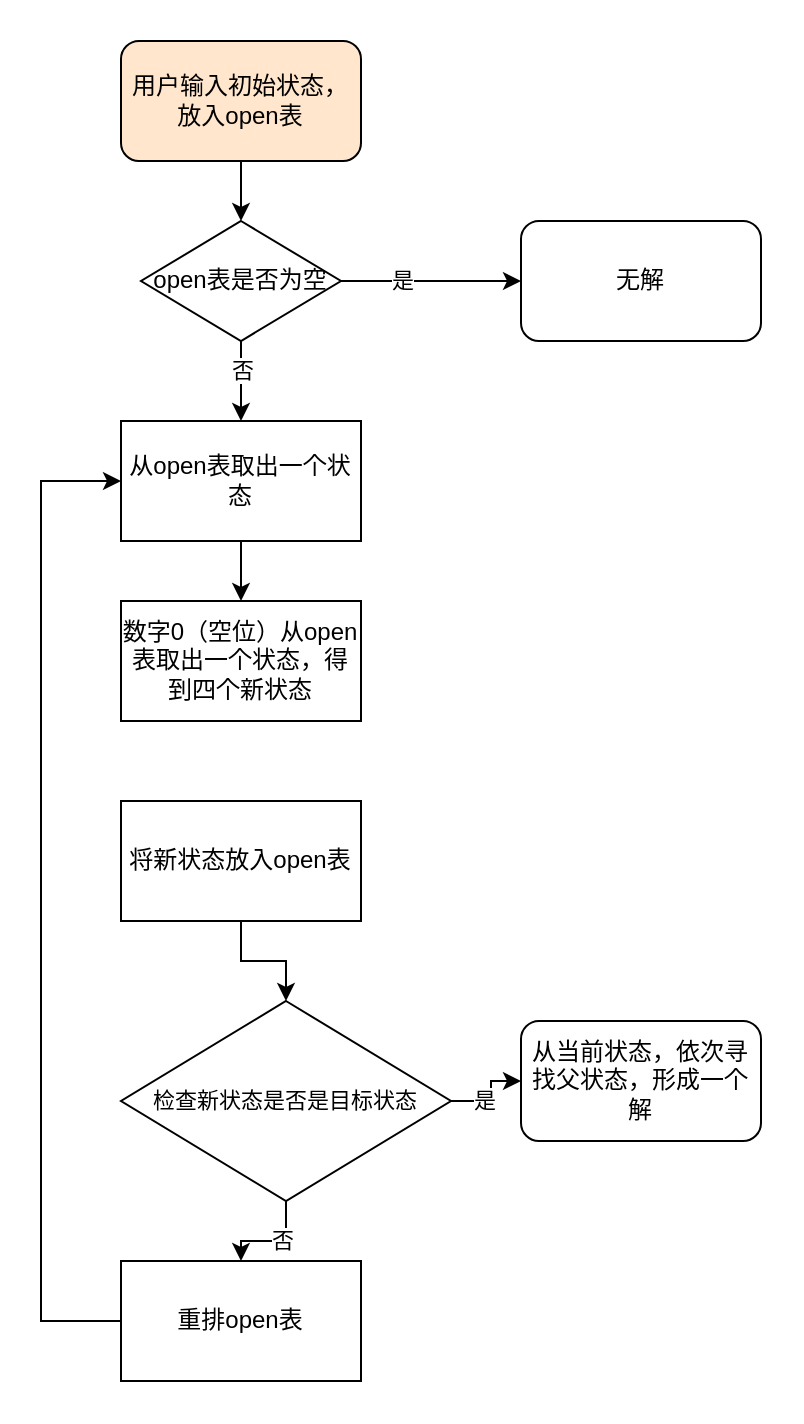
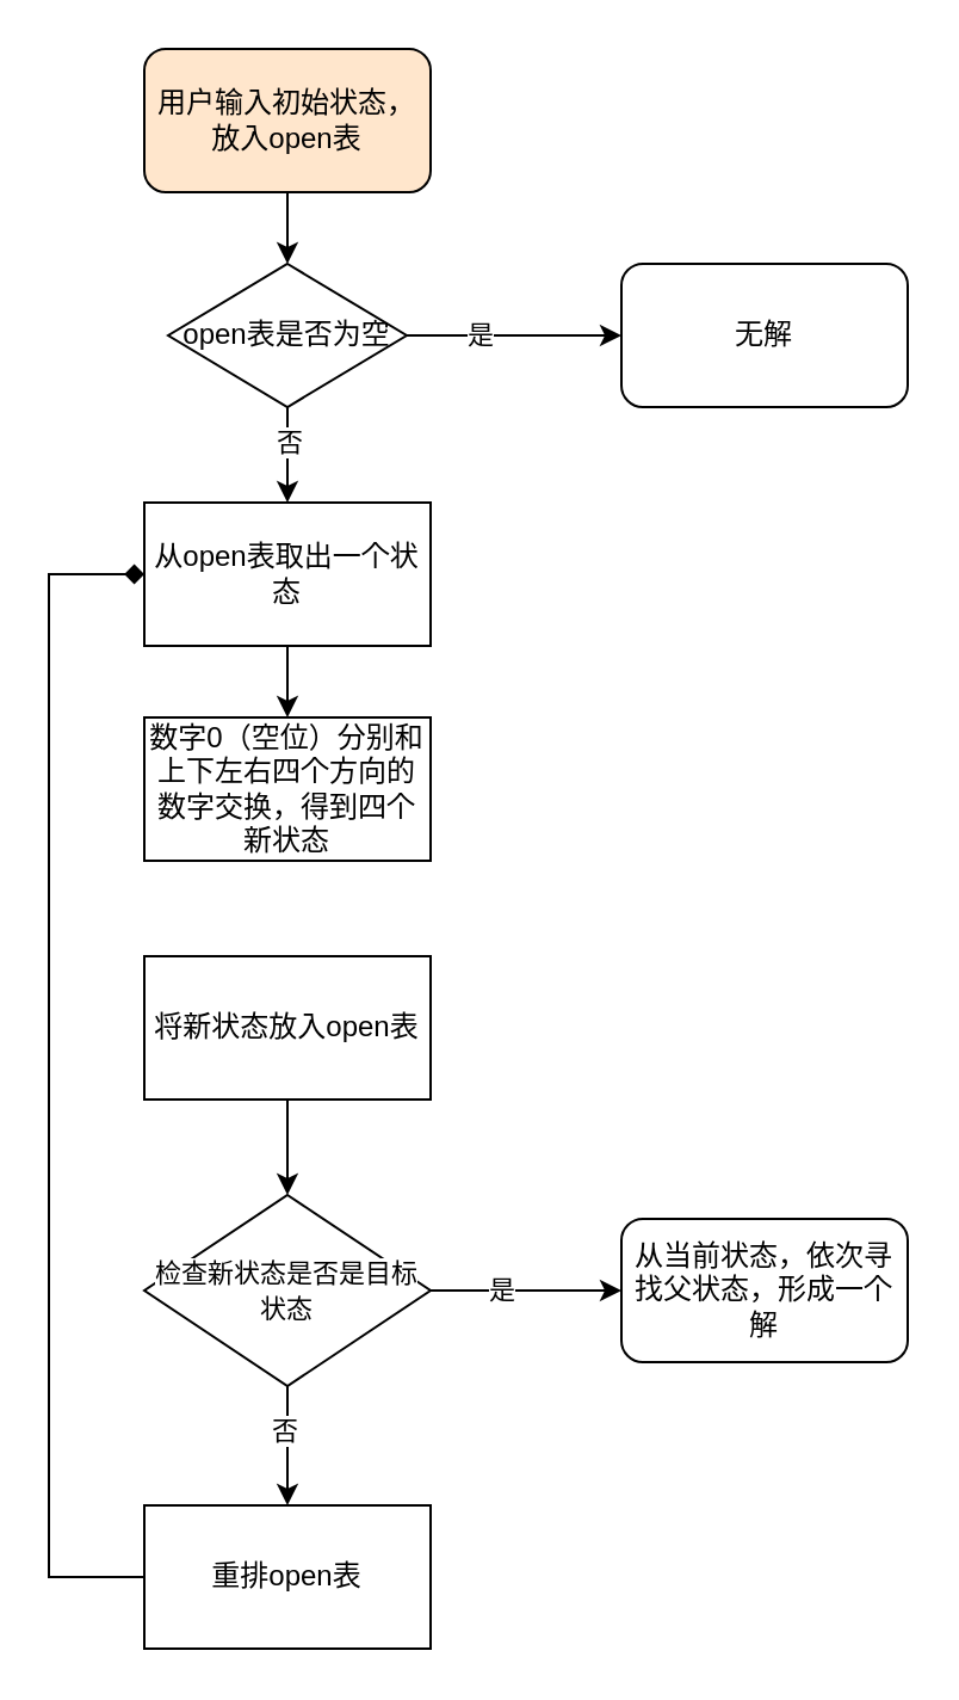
- <mxCell id="15" style="edgeStyle=orthogonalEdgeStyle;rounded=0;orthogonalLoop=1;jettySize=auto;html=1;entryX=0;entryY=0.5;entryDx=0;entryDy=0;" edge="1" parent="1" source="16" target="14"><mxGeometry relative="1" as="geometry"><Array as="points"><mxPoint x="20" y="660" /><mxPoint x="20" y="240" /></Array></mxGeometry></mxCell>
+ <mxCell id="15" style="edgeStyle=orthogonalEdgeStyle;rounded=0;orthogonalLoop=1;jettySize=auto;html=1;entryX=0;entryY=0.5;entryDx=0;entryDy=0;endArrow=diamond;" edge="1" parent="1" source="16" target="14"><mxGeometry relative="1" as="geometry"><Array as="points"><mxPoint x="20" y="660" /><mxPoint x="20" y="240" /></Array></mxGeometry></mxCell>
- <mxCell id="5" value="数字0（空位）从open表取出一个状态，得到四个新状态" style="rounded=0;whiteSpace=wrap;html=1;" vertex="1" parent="1"><mxGeometry x="60" y="300" width="120" height="60" as="geometry" /></mxCell>
+ <mxCell id="5" value="数字0（空位）分别和上下左右四个方向的数字交换，得到四个新状态" style="rounded=0;whiteSpace=wrap;html=1;" vertex="1" parent="1"><mxGeometry x="60" y="300" width="120" height="60" as="geometry" /></mxCell>
- <mxCell id="10" value="&lt;span style=&quot;font-size: 11px ; background-color: rgb(255 , 255 , 255)&quot;&gt;检查新状态是否是目标状态&lt;/span&gt;" style="rhombus;whiteSpace=wrap;html=1;rounded=0;" vertex="1" parent="1"><mxGeometry x="60" y="500" width="165" height="100" as="geometry" /></mxCell>
+ <mxCell id="10" value="&lt;span style=&quot;font-size: 11px ; background-color: rgb(255 , 255 , 255)&quot;&gt;检查新状态是否是目标状态&lt;/span&gt;" style="rhombus;whiteSpace=wrap;html=1;rounded=0;" vertex="1" parent="1"><mxGeometry x="60" y="500" width="120" height="80" as="geometry" /></mxCell>
